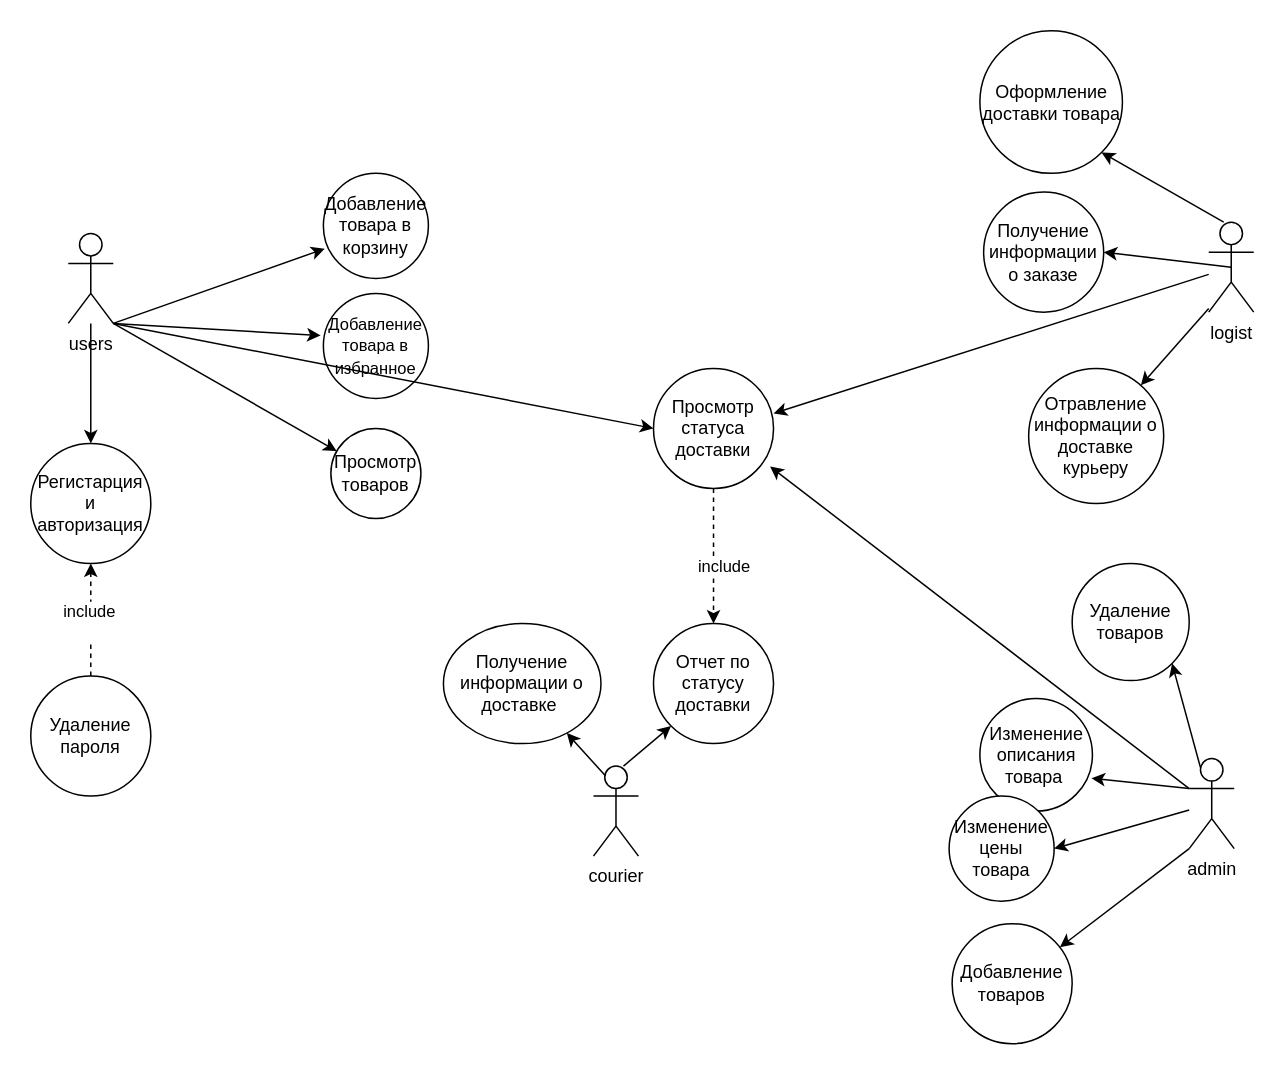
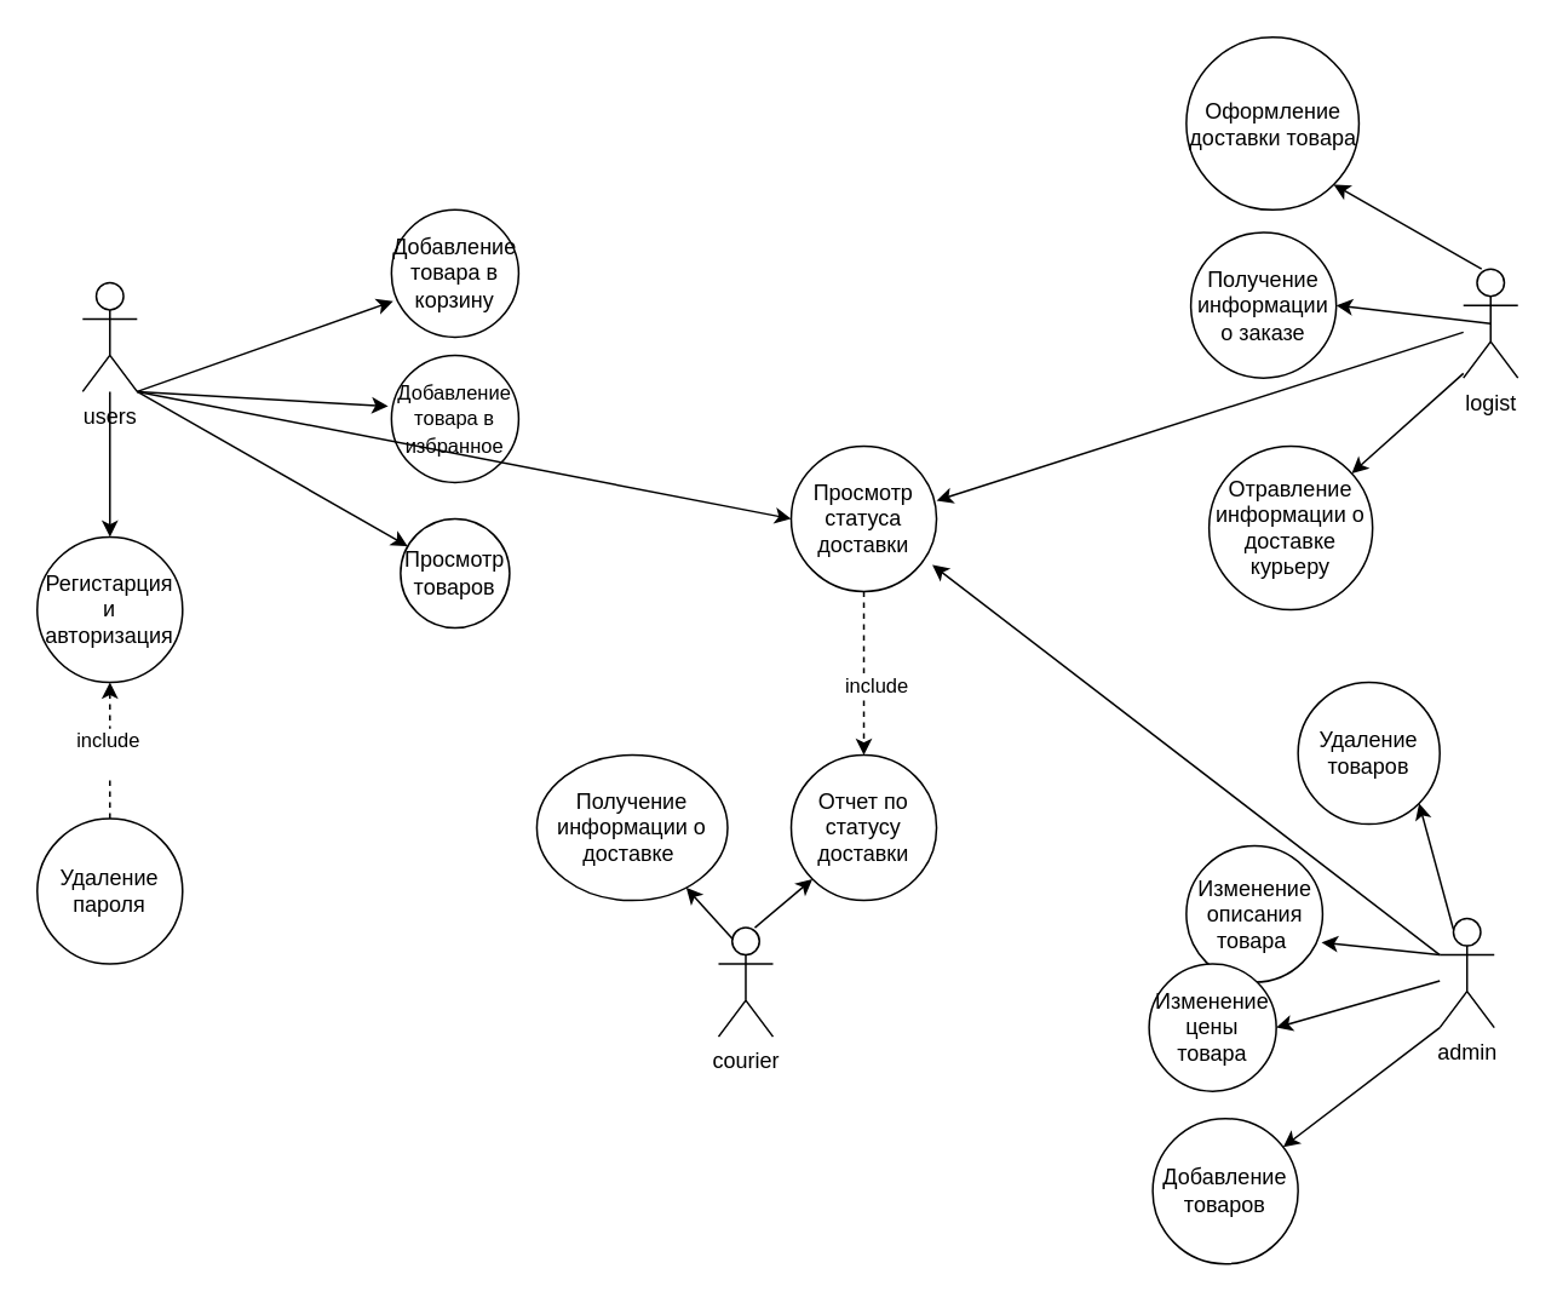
- <mxCell id="15" value="Отравление информации о доставке курьеру" style="ellipse;whiteSpace=wrap;html=1;aspect=fixed;" vertex="1" parent="1"><mxGeometry x="685" y="245" width="90" height="90" as="geometry" /></mxCell>
+ <mxCell id="15" value="Отравление информации о доставке курьеру" style="ellipse;whiteSpace=wrap;html=1;aspect=fixed;" vertex="1" parent="1"><mxGeometry x="665" y="245" width="90" height="90" as="geometry" /></mxCell>
